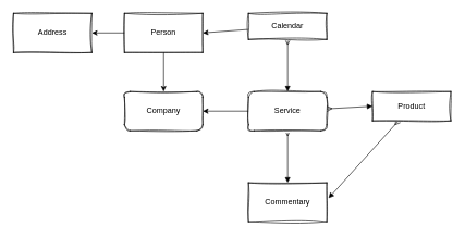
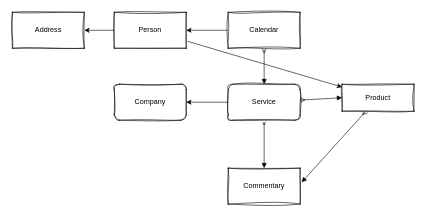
- <mxCell id="15" value="Calendar" style="whiteSpace=wrap;html=1;sketch=1;curveFitting=1;jiggle=2;" vertex="1" parent="1"><mxGeometry x="380" y="20" width="120" height="40" as="geometry" /></mxCell>
+ <mxCell id="15" value="Calendar" style="whiteSpace=wrap;html=1;sketch=1;curveFitting=1;jiggle=2;" vertex="1" parent="1"><mxGeometry x="380" y="20" width="120" height="60" as="geometry" /></mxCell>
- <mxCell id="3" style="edgeStyle=none;html=1;entryX=0.5;entryY=0;entryDx=0;entryDy=0;" edge="1" parent="1" source="4" target="16"><mxGeometry relative="1" as="geometry" /></mxCell>
+ <mxCell id="3" style="edgeStyle=none;html=1;" edge="1" parent="1" source="4" target="11"><mxGeometry relative="1" as="geometry" /></mxCell>
